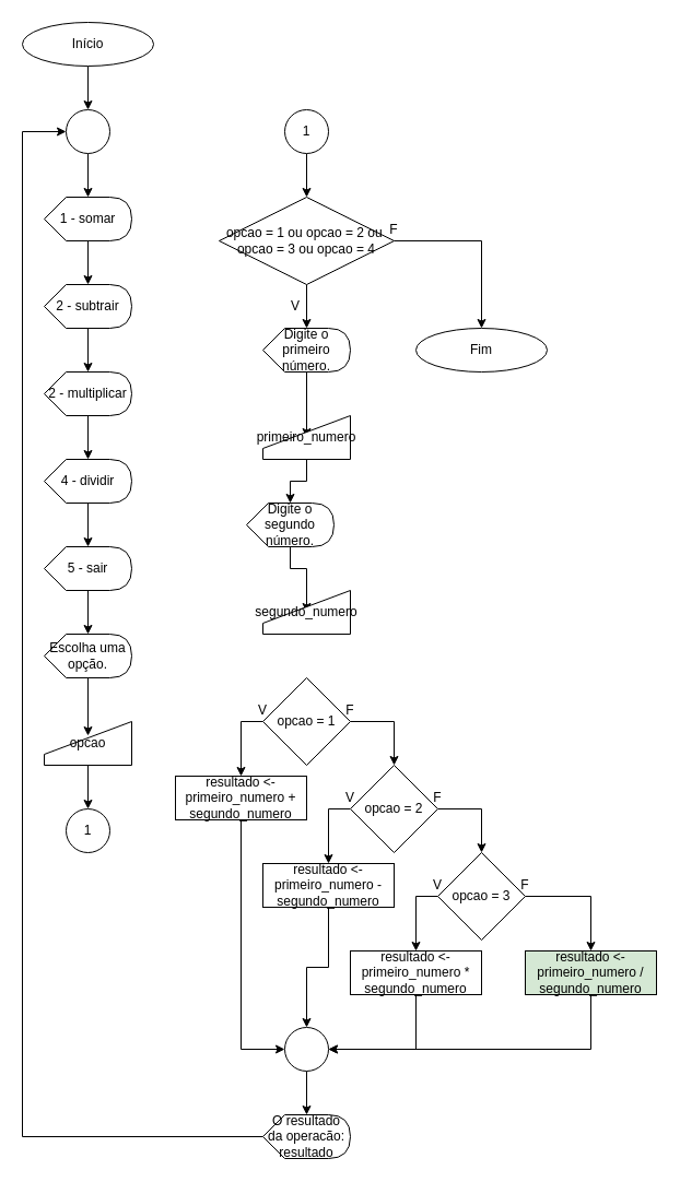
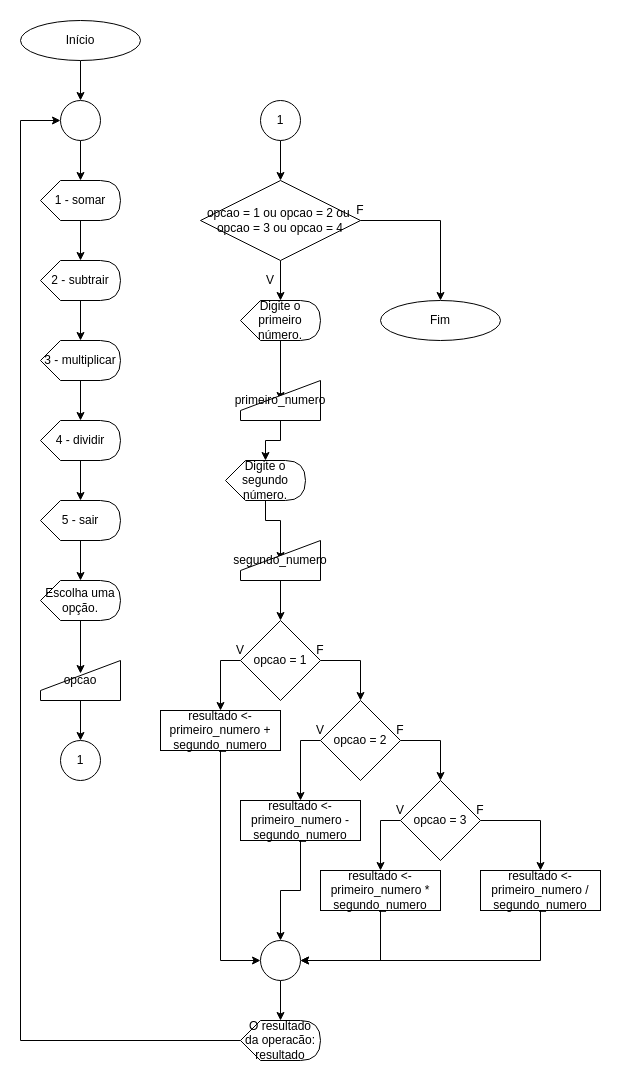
- <mxCell id="10" value="2 - multiplicar" style="shape=display;whiteSpace=wrap;html=1;" parent="1" vertex="1"><mxGeometry x="40" y="340" width="80" height="40" as="geometry" /></mxCell>
+ <mxCell id="10" value="3 - multiplicar" style="shape=display;whiteSpace=wrap;html=1;" parent="1" vertex="1"><mxGeometry x="40" y="340" width="80" height="40" as="geometry" /></mxCell>
+ <mxCell id="33" style="edgeStyle=orthogonalEdgeStyle;rounded=0;orthogonalLoop=1;jettySize=auto;html=1;exitX=0.5;exitY=1;exitDx=0;exitDy=0;entryX=0.5;entryY=0;entryDx=0;entryDy=0;" parent="1" source="34" target="37" edge="1"><mxGeometry relative="1" as="geometry" /></mxCell>
- <mxCell id="51" value="resultado &amp;lt;- primeiro_numero - segundo_numero" style="rounded=0;whiteSpace=wrap;html=1;" parent="1" vertex="1"><mxGeometry x="240" y="790" width="120" height="40" as="geometry" /></mxCell>
+ <mxCell id="51" value="resultado &amp;lt;- primeiro_numero - segundo_numero" style="rounded=0;whiteSpace=wrap;html=1;" parent="1" vertex="1"><mxGeometry x="240" y="800" width="120" height="40" as="geometry" /></mxCell>
- <mxCell id="57" value="resultado &amp;lt;- primeiro_numero / segundo_numero" style="rounded=0;whiteSpace=wrap;html=1;fillColor=#d5e8d4;" parent="1" vertex="1"><mxGeometry x="480" y="870" width="120" height="40" as="geometry" /></mxCell>
+ <mxCell id="57" value="resultado &amp;lt;- primeiro_numero / segundo_numero" style="rounded=0;whiteSpace=wrap;html=1;" parent="1" vertex="1"><mxGeometry x="480" y="870" width="120" height="40" as="geometry" /></mxCell>
